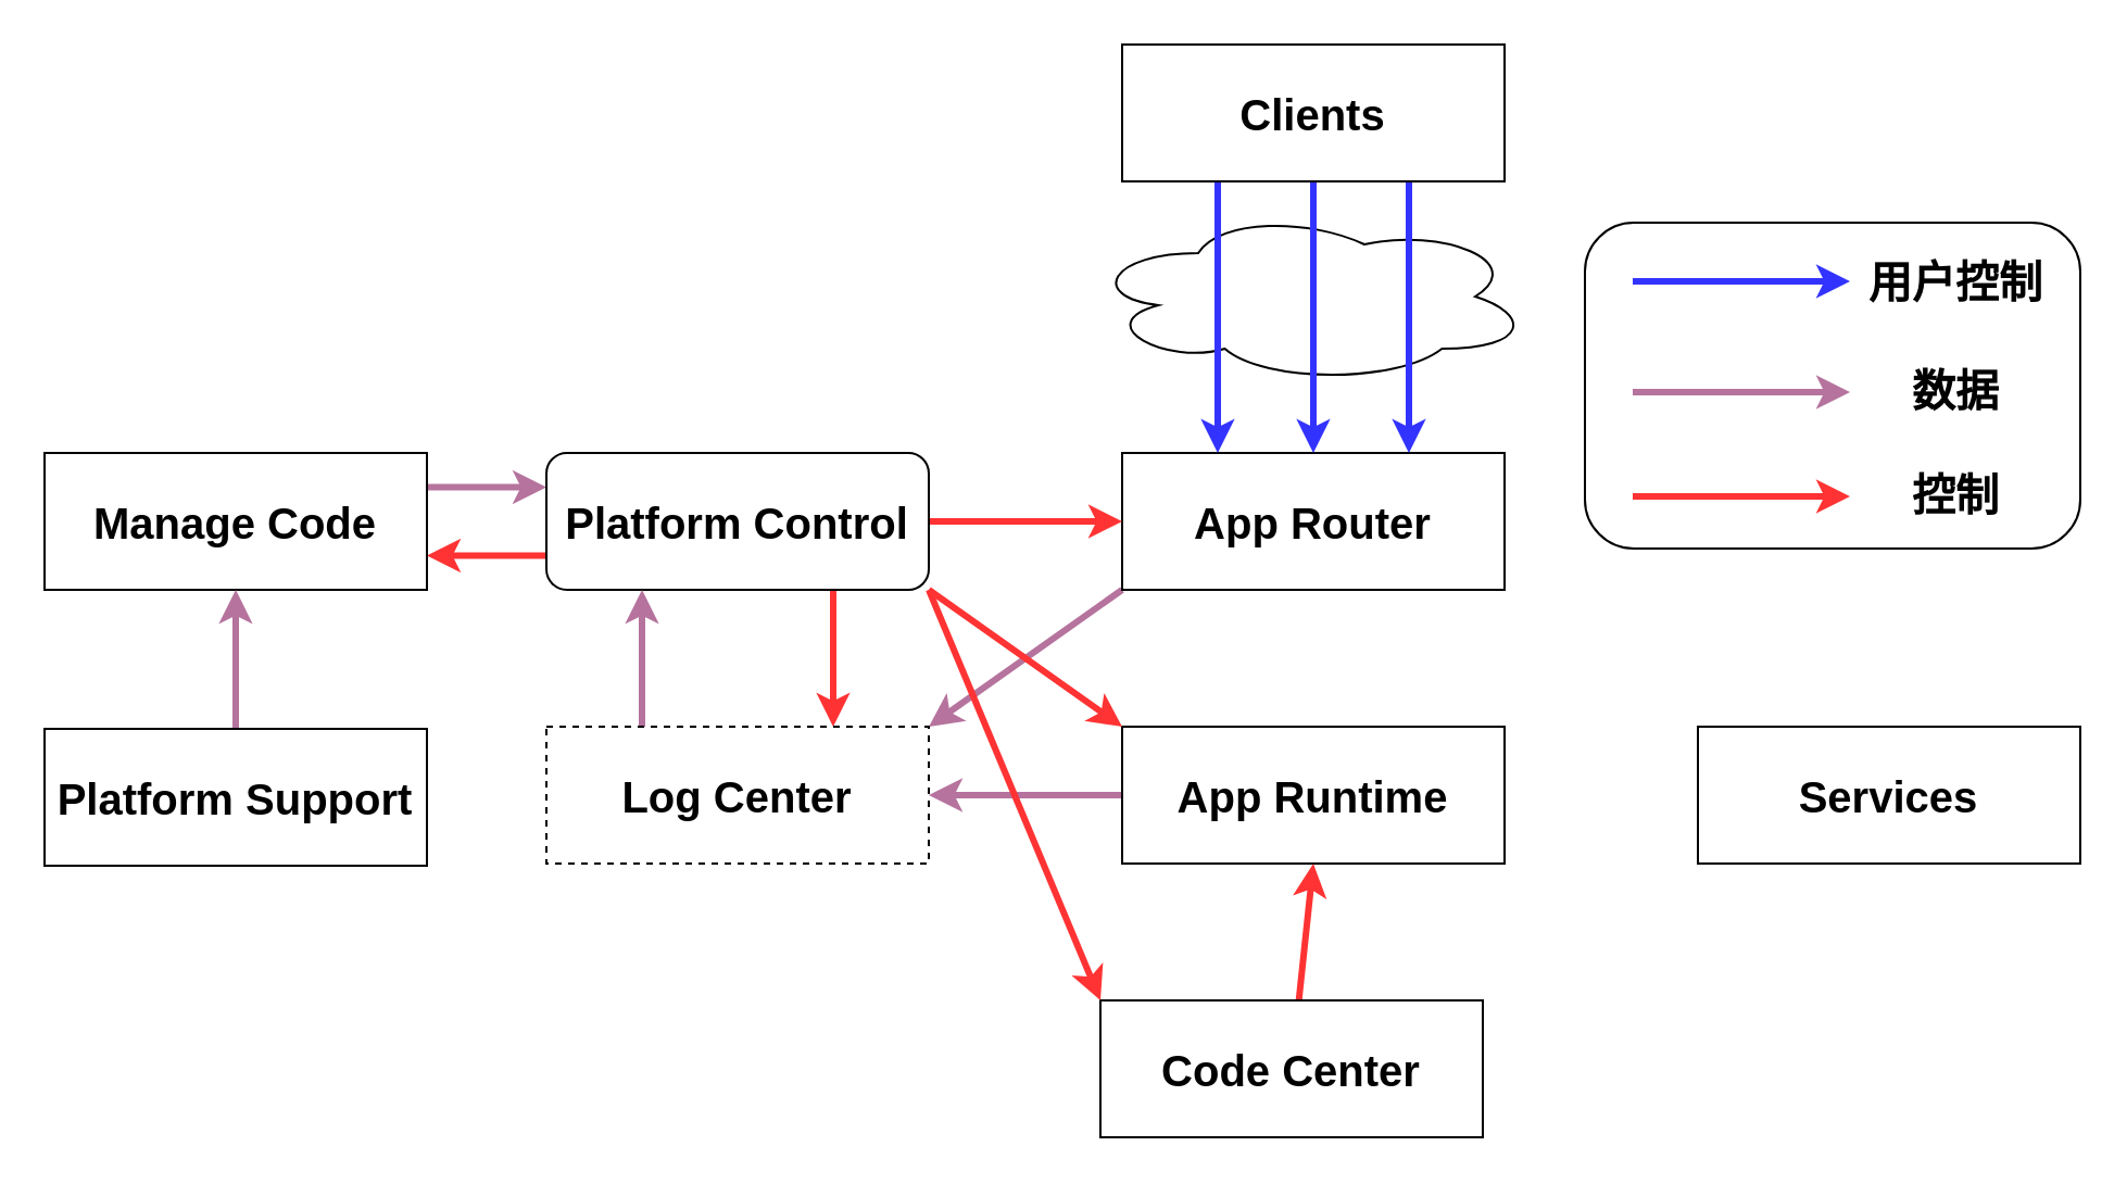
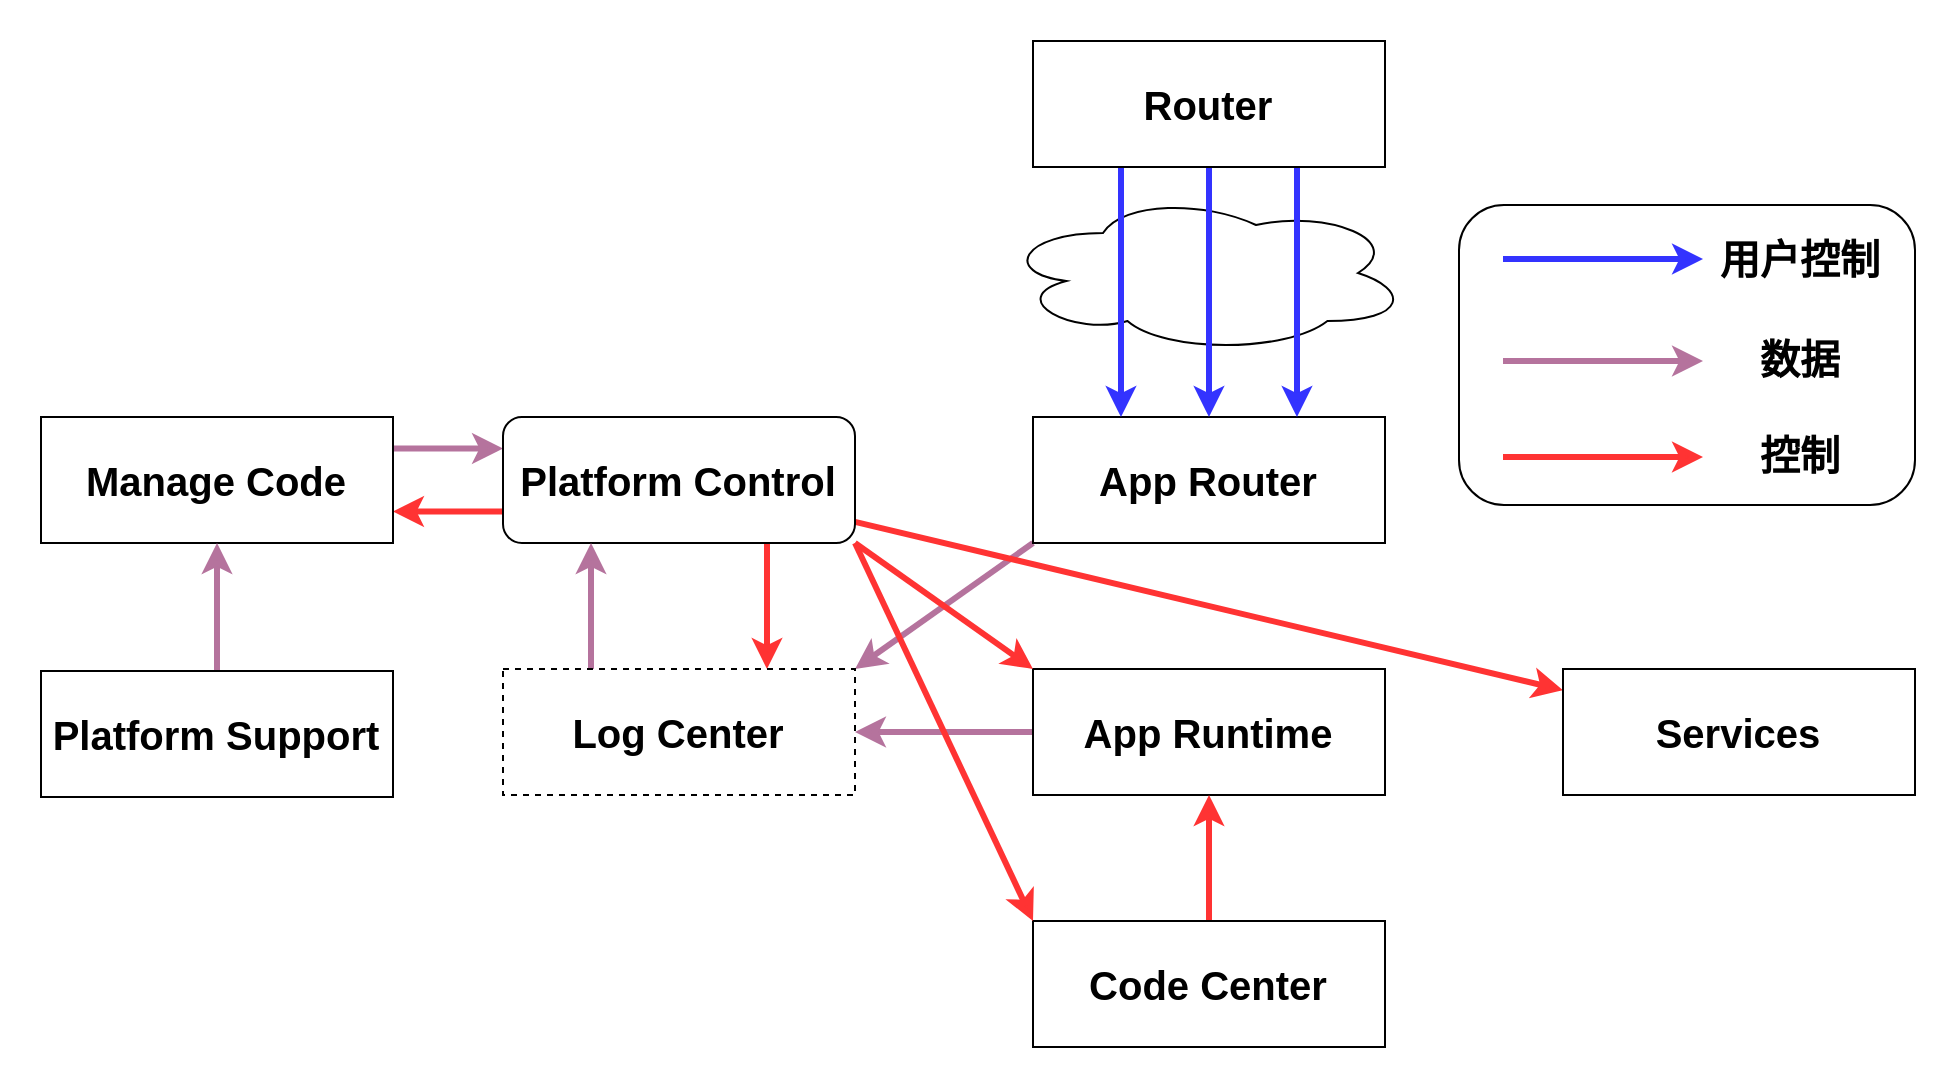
- <mxCell id="25" value="&lt;span style=&quot;font-size: 20px&quot;&gt;&lt;b&gt;Clients&lt;/b&gt;&lt;/span&gt;" style="rounded=0;whiteSpace=wrap;html=1;" vertex="1" parent="1"><mxGeometry x="516" y="20" width="176" height="63" as="geometry" /></mxCell>
+ <mxCell id="25" value="&lt;span style=&quot;font-size: 20px&quot;&gt;&lt;b&gt;Router&lt;/b&gt;&lt;/span&gt;" style="rounded=0;whiteSpace=wrap;html=1;" vertex="1" parent="1"><mxGeometry x="516" y="20" width="176" height="63" as="geometry" /></mxCell>
- <mxCell id="11" style="edgeStyle=none;rounded=0;orthogonalLoop=1;jettySize=auto;html=1;entryX=0;entryY=0.5;entryDx=0;entryDy=0;startArrow=none;startFill=0;strokeWidth=3;strokeColor=#FF3333;" edge="1" parent="1" source="16" target="5"><mxGeometry relative="1" as="geometry" /></mxCell>
+ <mxCell id="11" style="edgeStyle=none;rounded=0;orthogonalLoop=1;jettySize=auto;html=1;startArrow=none;startFill=0;strokeWidth=3;strokeColor=#FF3333;" edge="1" parent="1" source="16" target="26"><mxGeometry relative="1" as="geometry" /></mxCell>
- <mxCell id="9" value="&lt;font style=&quot;font-size: 20px&quot;&gt;&lt;b&gt;Code Center&lt;/b&gt;&lt;/font&gt;" style="rounded=0;whiteSpace=wrap;html=1;" vertex="1" parent="1"><mxGeometry x="506" y="460" width="176" height="63" as="geometry" /></mxCell>
+ <mxCell id="9" value="&lt;font style=&quot;font-size: 20px&quot;&gt;&lt;b&gt;Code Center&lt;/b&gt;&lt;/font&gt;" style="rounded=0;whiteSpace=wrap;html=1;" vertex="1" parent="1"><mxGeometry x="516" y="460" width="176" height="63" as="geometry" /></mxCell>
